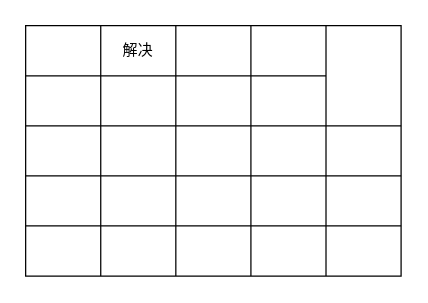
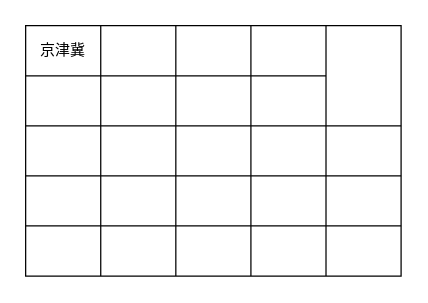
+ <mxCell id="4" value="京津冀" style="shape=partialRectangle;html=1;whiteSpace=wrap;connectable=0;overflow=hidden;fillColor=none;top=0;left=0;bottom=0;right=0;" vertex="1" parent="3"><mxGeometry width="60" height="40" as="geometry" /></mxCell>
- <mxCell id="5" value="解决" style="shape=partialRectangle;html=1;whiteSpace=wrap;connectable=0;overflow=hidden;fillColor=none;top=0;left=0;bottom=0;right=0;" vertex="1" parent="3"><mxGeometry x="60" width="60" height="40" as="geometry" /></mxCell>
